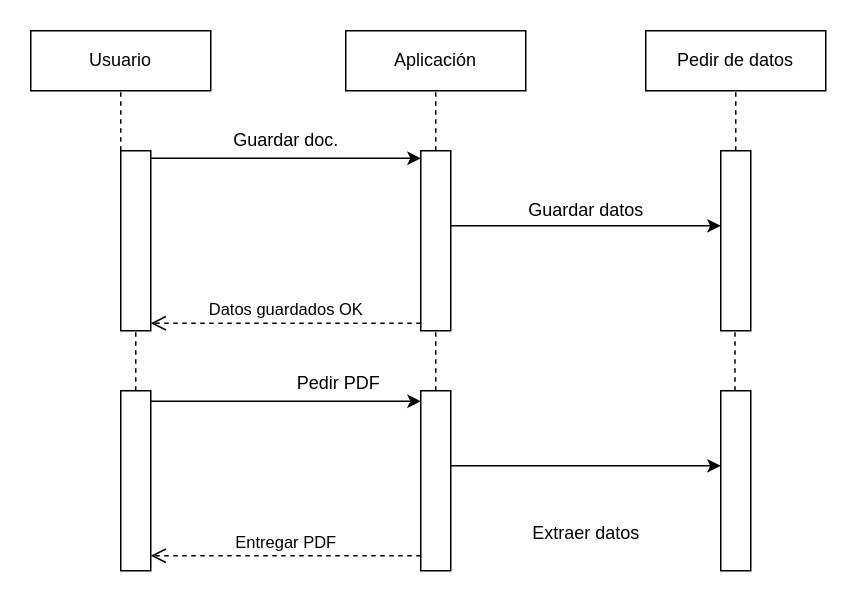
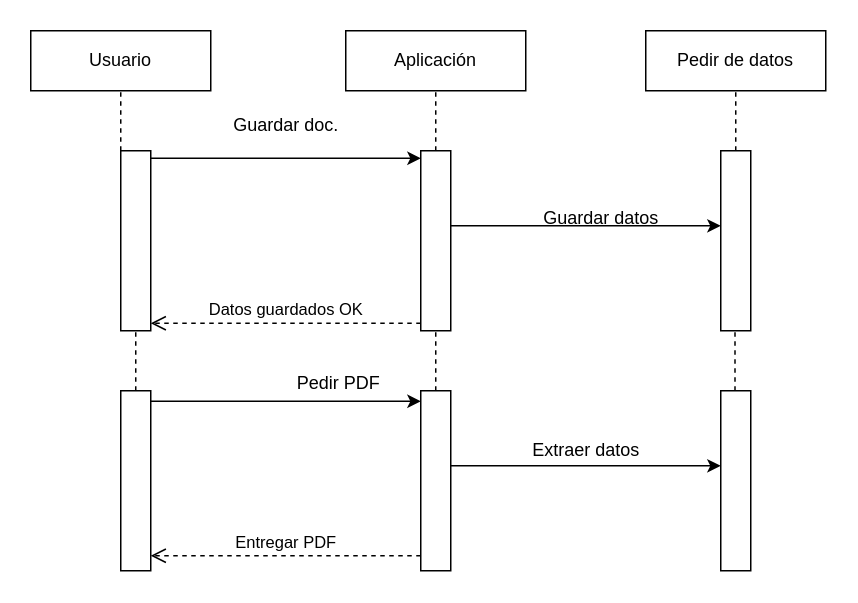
- <mxCell id="10" value="Guardar doc." style="text;html=1;align=center;verticalAlign=middle;resizable=0;points=[];autosize=1;strokeColor=none;fillColor=none;" vertex="1" parent="1"><mxGeometry x="145" y="78" width="90" height="30" as="geometry" /></mxCell>
+ <mxCell id="10" value="Guardar doc." style="text;html=1;align=center;verticalAlign=middle;resizable=0;points=[];autosize=1;strokeColor=none;fillColor=none;" vertex="1" parent="1"><mxGeometry x="145" y="68" width="90" height="30" as="geometry" /></mxCell>
- <mxCell id="14" value="Guardar datos" style="text;html=1;align=center;verticalAlign=middle;resizable=0;points=[];autosize=1;strokeColor=none;fillColor=none;" vertex="1" parent="1"><mxGeometry x="340" y="125" width="100" height="30" as="geometry" /></mxCell>
+ <mxCell id="14" value="Guardar datos" style="text;html=1;align=center;verticalAlign=middle;resizable=0;points=[];autosize=1;strokeColor=none;fillColor=none;" vertex="1" parent="1"><mxGeometry x="350" y="130" width="100" height="30" as="geometry" /></mxCell>
- <mxCell id="24" value="Extraer datos" style="text;html=1;align=center;verticalAlign=middle;resizable=0;points=[];autosize=1;strokeColor=none;fillColor=none;" vertex="1" parent="1"><mxGeometry x="345" y="340" width="90" height="30" as="geometry" /></mxCell>
+ <mxCell id="24" value="Extraer datos" style="text;html=1;align=center;verticalAlign=middle;resizable=0;points=[];autosize=1;strokeColor=none;fillColor=none;" vertex="1" parent="1"><mxGeometry x="345" y="285" width="90" height="30" as="geometry" /></mxCell>
